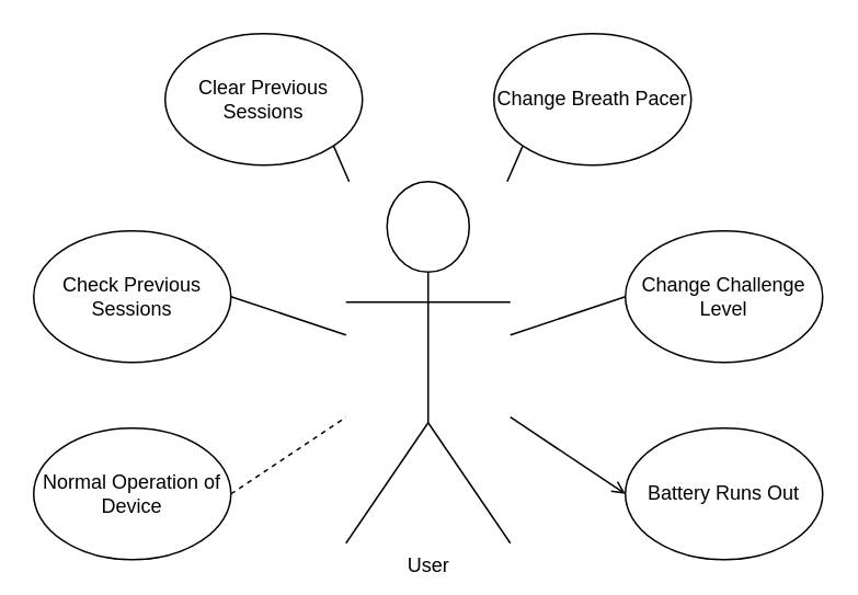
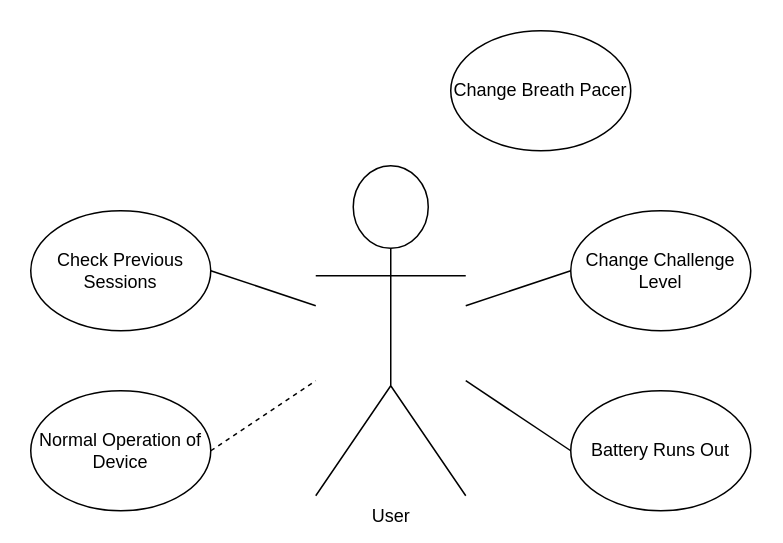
- <mxCell id="5" value="Clear Previous Sessions" style="ellipse;whiteSpace=wrap;html=1;" vertex="1" parent="2"><mxGeometry x="80" width="120" height="80" as="geometry" /></mxCell>
- <mxCell id="12" value="" style="endArrow=none;html=1;rounded=0;exitX=1;exitY=1;exitDx=0;exitDy=0;" edge="1" parent="2" source="5" target="7"><mxGeometry width="50" height="50" relative="1" as="geometry"><mxPoint x="10" y="40" as="sourcePoint" /><mxPoint x="60" y="-10" as="targetPoint" /></mxGeometry></mxCell>
- <mxCell id="13" value="" style="endArrow=none;html=1;rounded=0;entryX=0;entryY=1;entryDx=0;entryDy=0;" edge="1" parent="2" source="7" target="6"><mxGeometry width="50" height="50" relative="1" as="geometry"><mxPoint x="300" y="170" as="sourcePoint" /><mxPoint x="350" y="120" as="targetPoint" /></mxGeometry></mxCell>
- <mxCell id="15" value="" style="endArrow=open;html=1;rounded=0;entryX=0;entryY=0.5;entryDx=0;entryDy=0;" edge="1" parent="2" source="7" target="9"><mxGeometry width="50" height="50" relative="1" as="geometry"><mxPoint x="300" y="290" as="sourcePoint" /><mxPoint x="350" y="240" as="targetPoint" /></mxGeometry></mxCell>
+ <mxCell id="15" value="" style="endArrow=none;html=1;rounded=0;entryX=0;entryY=0.5;entryDx=0;entryDy=0;" edge="1" parent="2" source="7" target="9"><mxGeometry width="50" height="50" relative="1" as="geometry"><mxPoint x="300" y="290" as="sourcePoint" /><mxPoint x="350" y="240" as="targetPoint" /></mxGeometry></mxCell>
